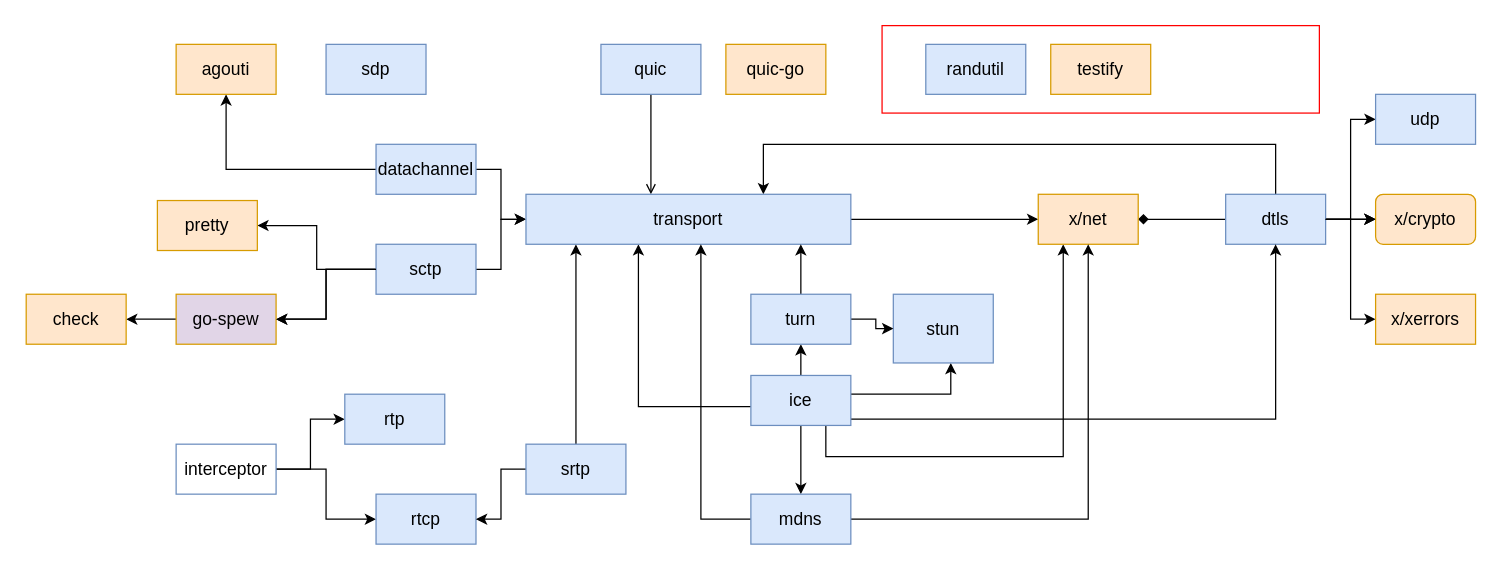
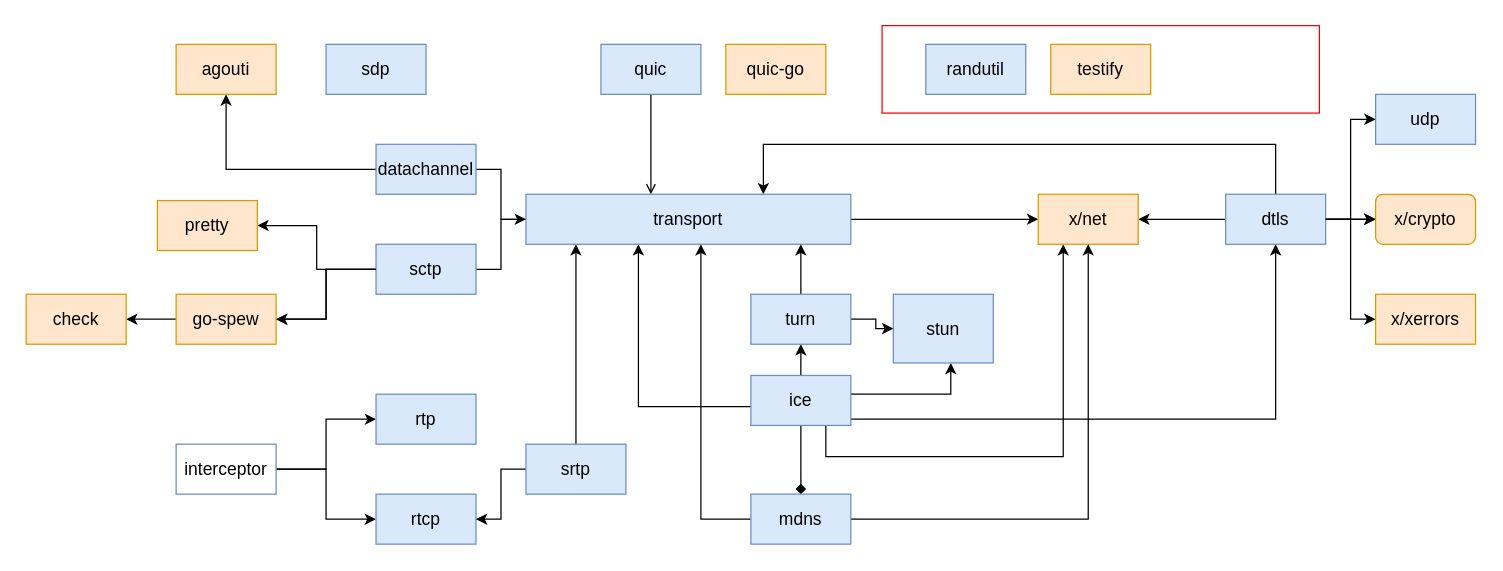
- <mxCell id="27" style="edgeStyle=orthogonalEdgeStyle;rounded=0;orthogonalLoop=1;jettySize=auto;html=1;fontSize=14;" edge="1" parent="1" source="31" target="37"><mxGeometry relative="1" as="geometry" /></mxCell>
+ <mxCell id="27" style="edgeStyle=orthogonalEdgeStyle;rounded=0;orthogonalLoop=1;jettySize=auto;html=1;fontSize=14;endArrow=none;" edge="1" parent="1" source="31" target="37"><mxGeometry relative="1" as="geometry" /></mxCell>
- <mxCell id="8" style="edgeStyle=orthogonalEdgeStyle;rounded=0;orthogonalLoop=1;jettySize=auto;html=1;fontSize=14;endArrow=diamond;" edge="1" parent="1" source="11" target="40"><mxGeometry relative="1" as="geometry"><Array as="points"><mxPoint x="940" y="175" /><mxPoint x="940" y="175" /></Array></mxGeometry></mxCell>
+ <mxCell id="8" style="edgeStyle=orthogonalEdgeStyle;rounded=0;orthogonalLoop=1;jettySize=auto;html=1;fontSize=14;" edge="1" parent="1" source="11" target="40"><mxGeometry relative="1" as="geometry"><Array as="points"><mxPoint x="940" y="175" /><mxPoint x="940" y="175" /></Array></mxGeometry></mxCell>
- <mxCell id="53" value="go-spew" style="rounded=0;whiteSpace=wrap;html=1;fontSize=14;fillColor=#e1d5e7;strokeColor=#d79b00;" vertex="1" parent="1"><mxGeometry x="140" y="235" width="80" height="40" as="geometry" /></mxCell>
+ <mxCell id="53" value="go-spew" style="rounded=0;whiteSpace=wrap;html=1;fontSize=14;fillColor=#ffe6cc;strokeColor=#d79b00;" vertex="1" parent="1"><mxGeometry x="140" y="235" width="80" height="40" as="geometry" /></mxCell>
- <mxCell id="26" value="rtp" style="rounded=0;whiteSpace=wrap;html=1;fontSize=14;fillColor=#dae8fc;strokeColor=#6c8ebf;" vertex="1" parent="1"><mxGeometry x="275" y="315" width="80" height="40" as="geometry" /></mxCell>
+ <mxCell id="26" value="rtp" style="rounded=0;whiteSpace=wrap;html=1;fontSize=14;fillColor=#dae8fc;strokeColor=#6c8ebf;" vertex="1" parent="1"><mxGeometry x="300" y="315" width="80" height="40" as="geometry" /></mxCell>
- <mxCell id="13" style="edgeStyle=orthogonalEdgeStyle;rounded=0;orthogonalLoop=1;jettySize=auto;html=1;fontSize=14;" edge="1" parent="1" source="18" target="45"><mxGeometry relative="1" as="geometry"><Array as="points"><mxPoint x="640" y="355" /><mxPoint x="640" y="355" /></Array></mxGeometry></mxCell>
+ <mxCell id="13" style="edgeStyle=orthogonalEdgeStyle;rounded=0;orthogonalLoop=1;jettySize=auto;html=1;fontSize=14;endArrow=diamond;" edge="1" parent="1" source="18" target="45"><mxGeometry relative="1" as="geometry"><Array as="points"><mxPoint x="640" y="355" /><mxPoint x="640" y="355" /></Array></mxGeometry></mxCell>
